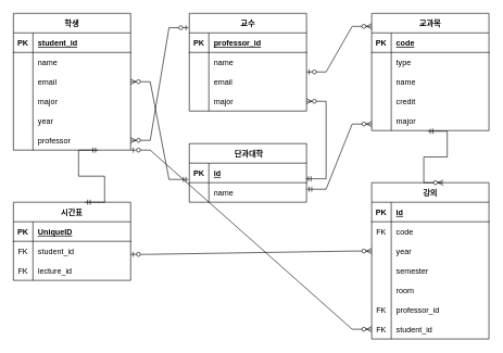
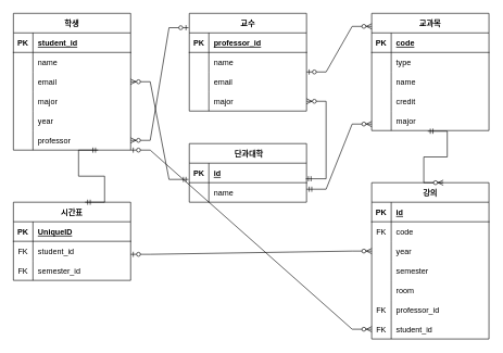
- <mxCell id="82" value="lecture_id" style="shape=partialRectangle;connectable=0;fillColor=none;top=0;left=0;bottom=0;right=0;align=left;spacingLeft=6;overflow=hidden;" vertex="1" parent="80"><mxGeometry x="30" width="150" height="30" as="geometry"><mxRectangle width="150" height="30" as="alternateBounds" /></mxGeometry></mxCell>
+ <mxCell id="82" value="semester_id" style="shape=partialRectangle;connectable=0;fillColor=none;top=0;left=0;bottom=0;right=0;align=left;spacingLeft=6;overflow=hidden;" vertex="1" parent="80"><mxGeometry x="30" width="150" height="30" as="geometry"><mxRectangle width="150" height="30" as="alternateBounds" /></mxGeometry></mxCell>
